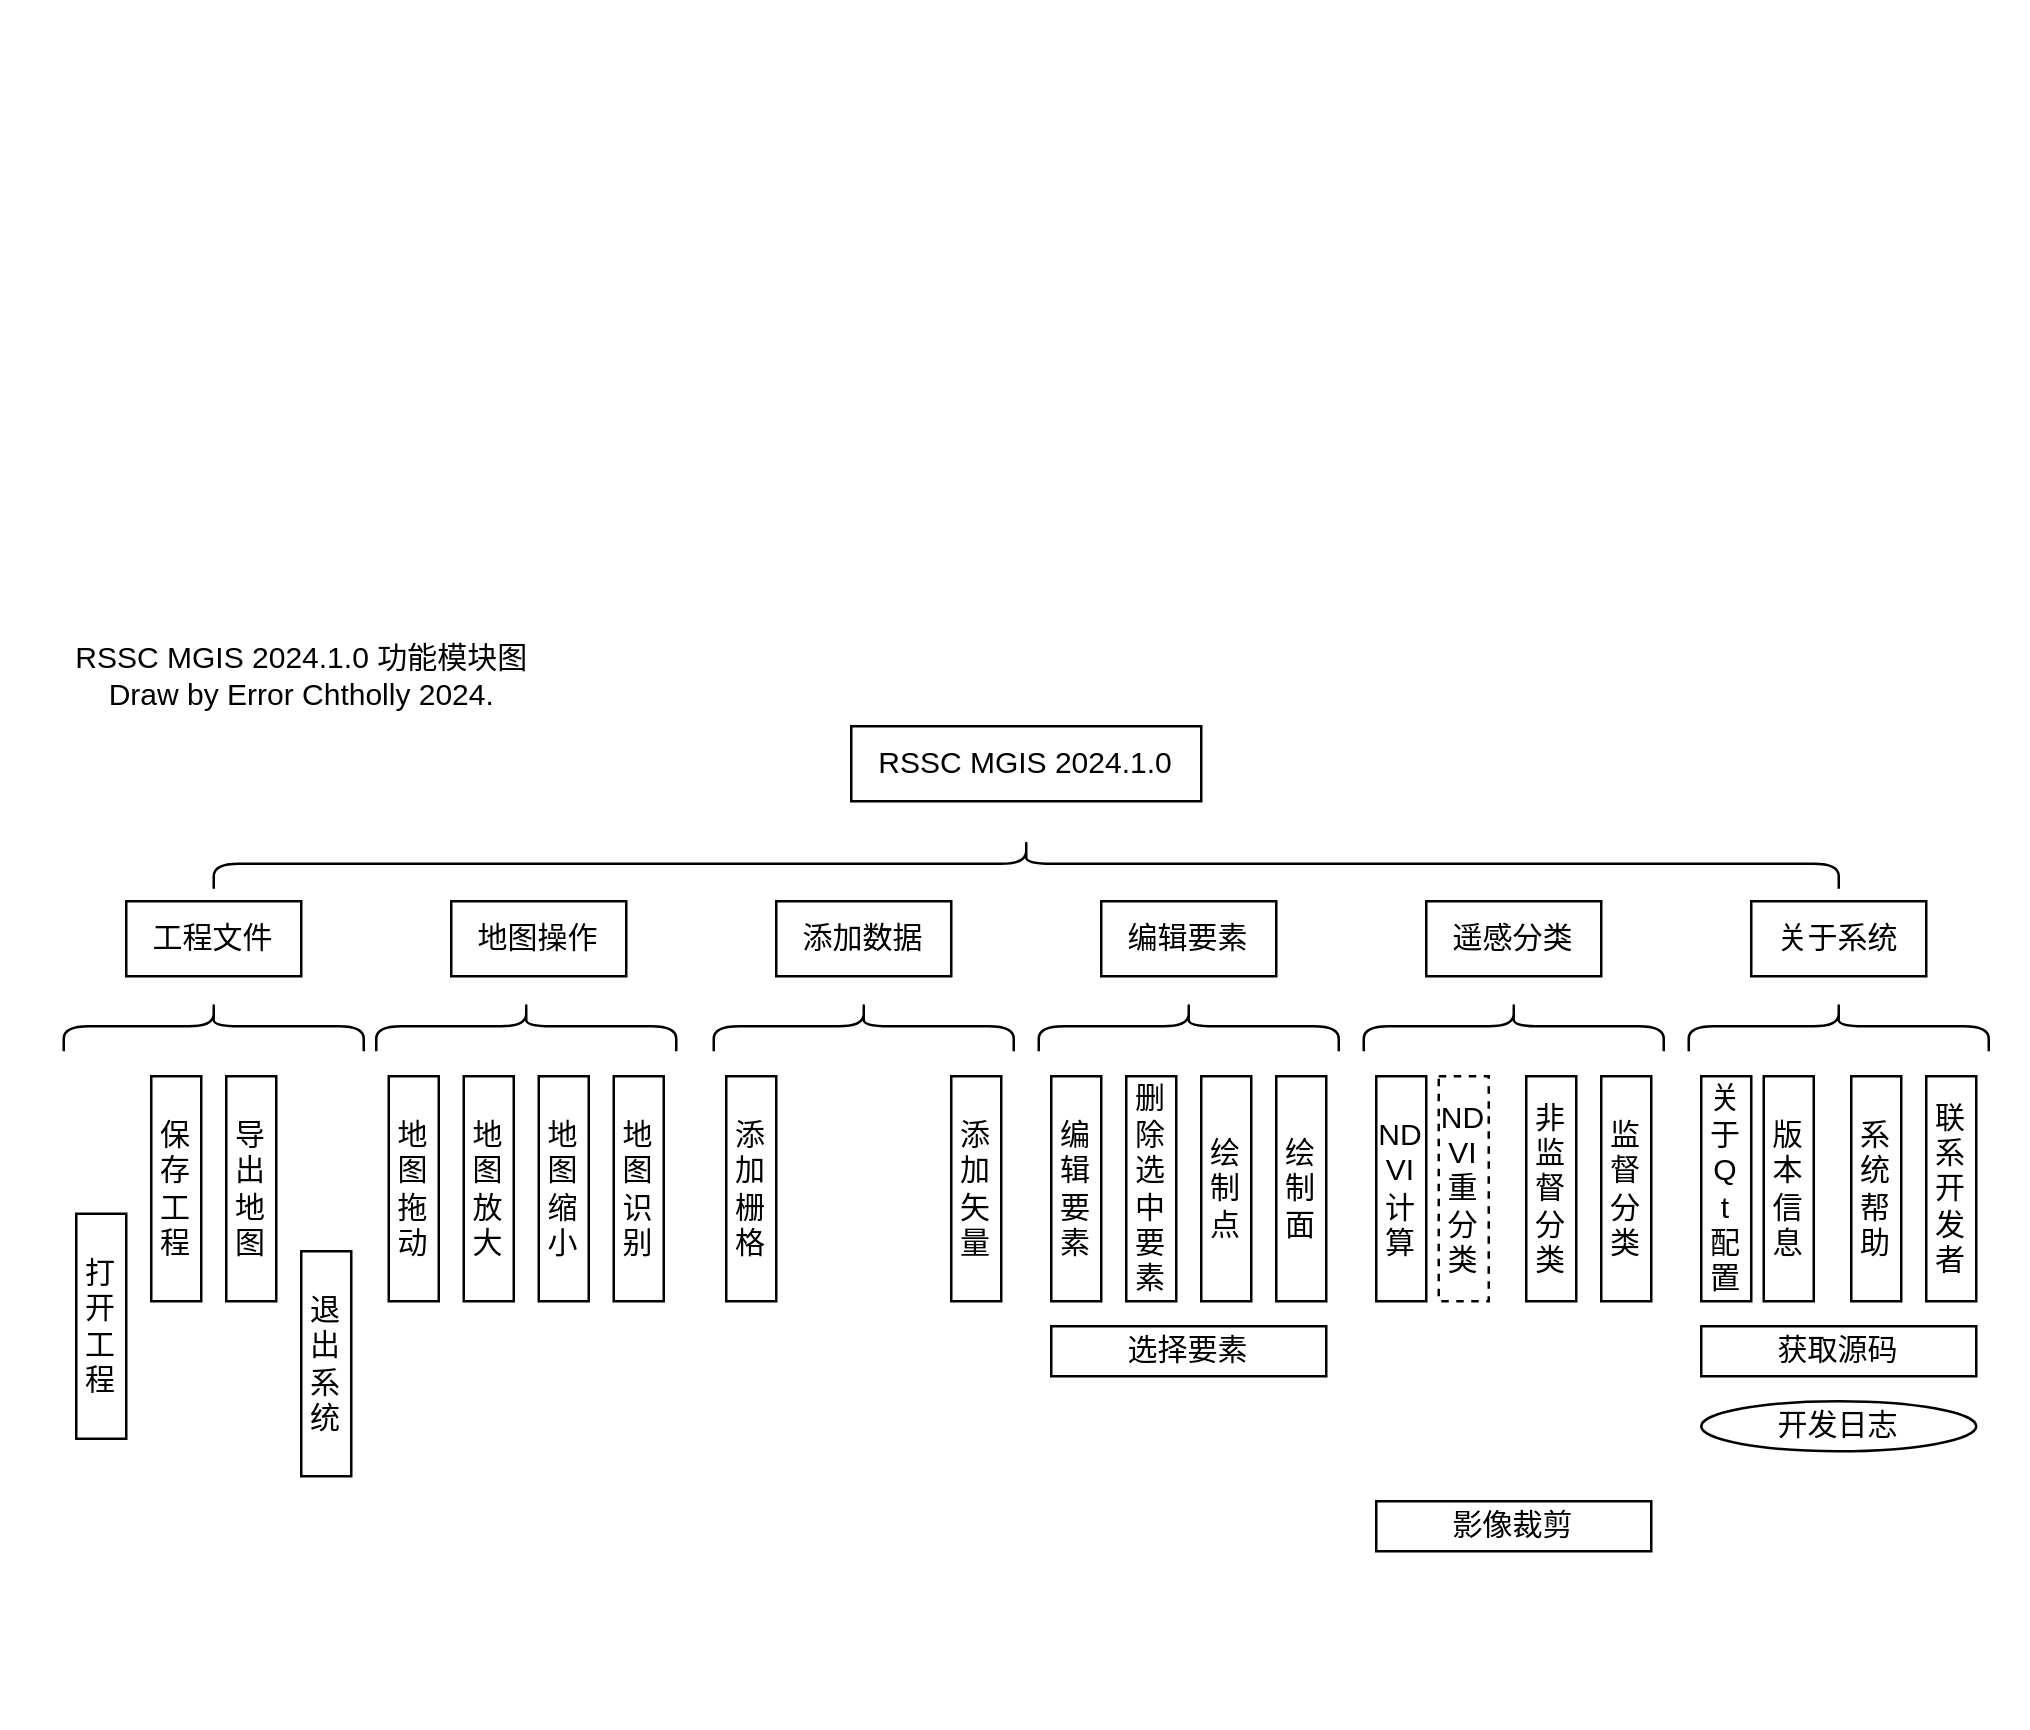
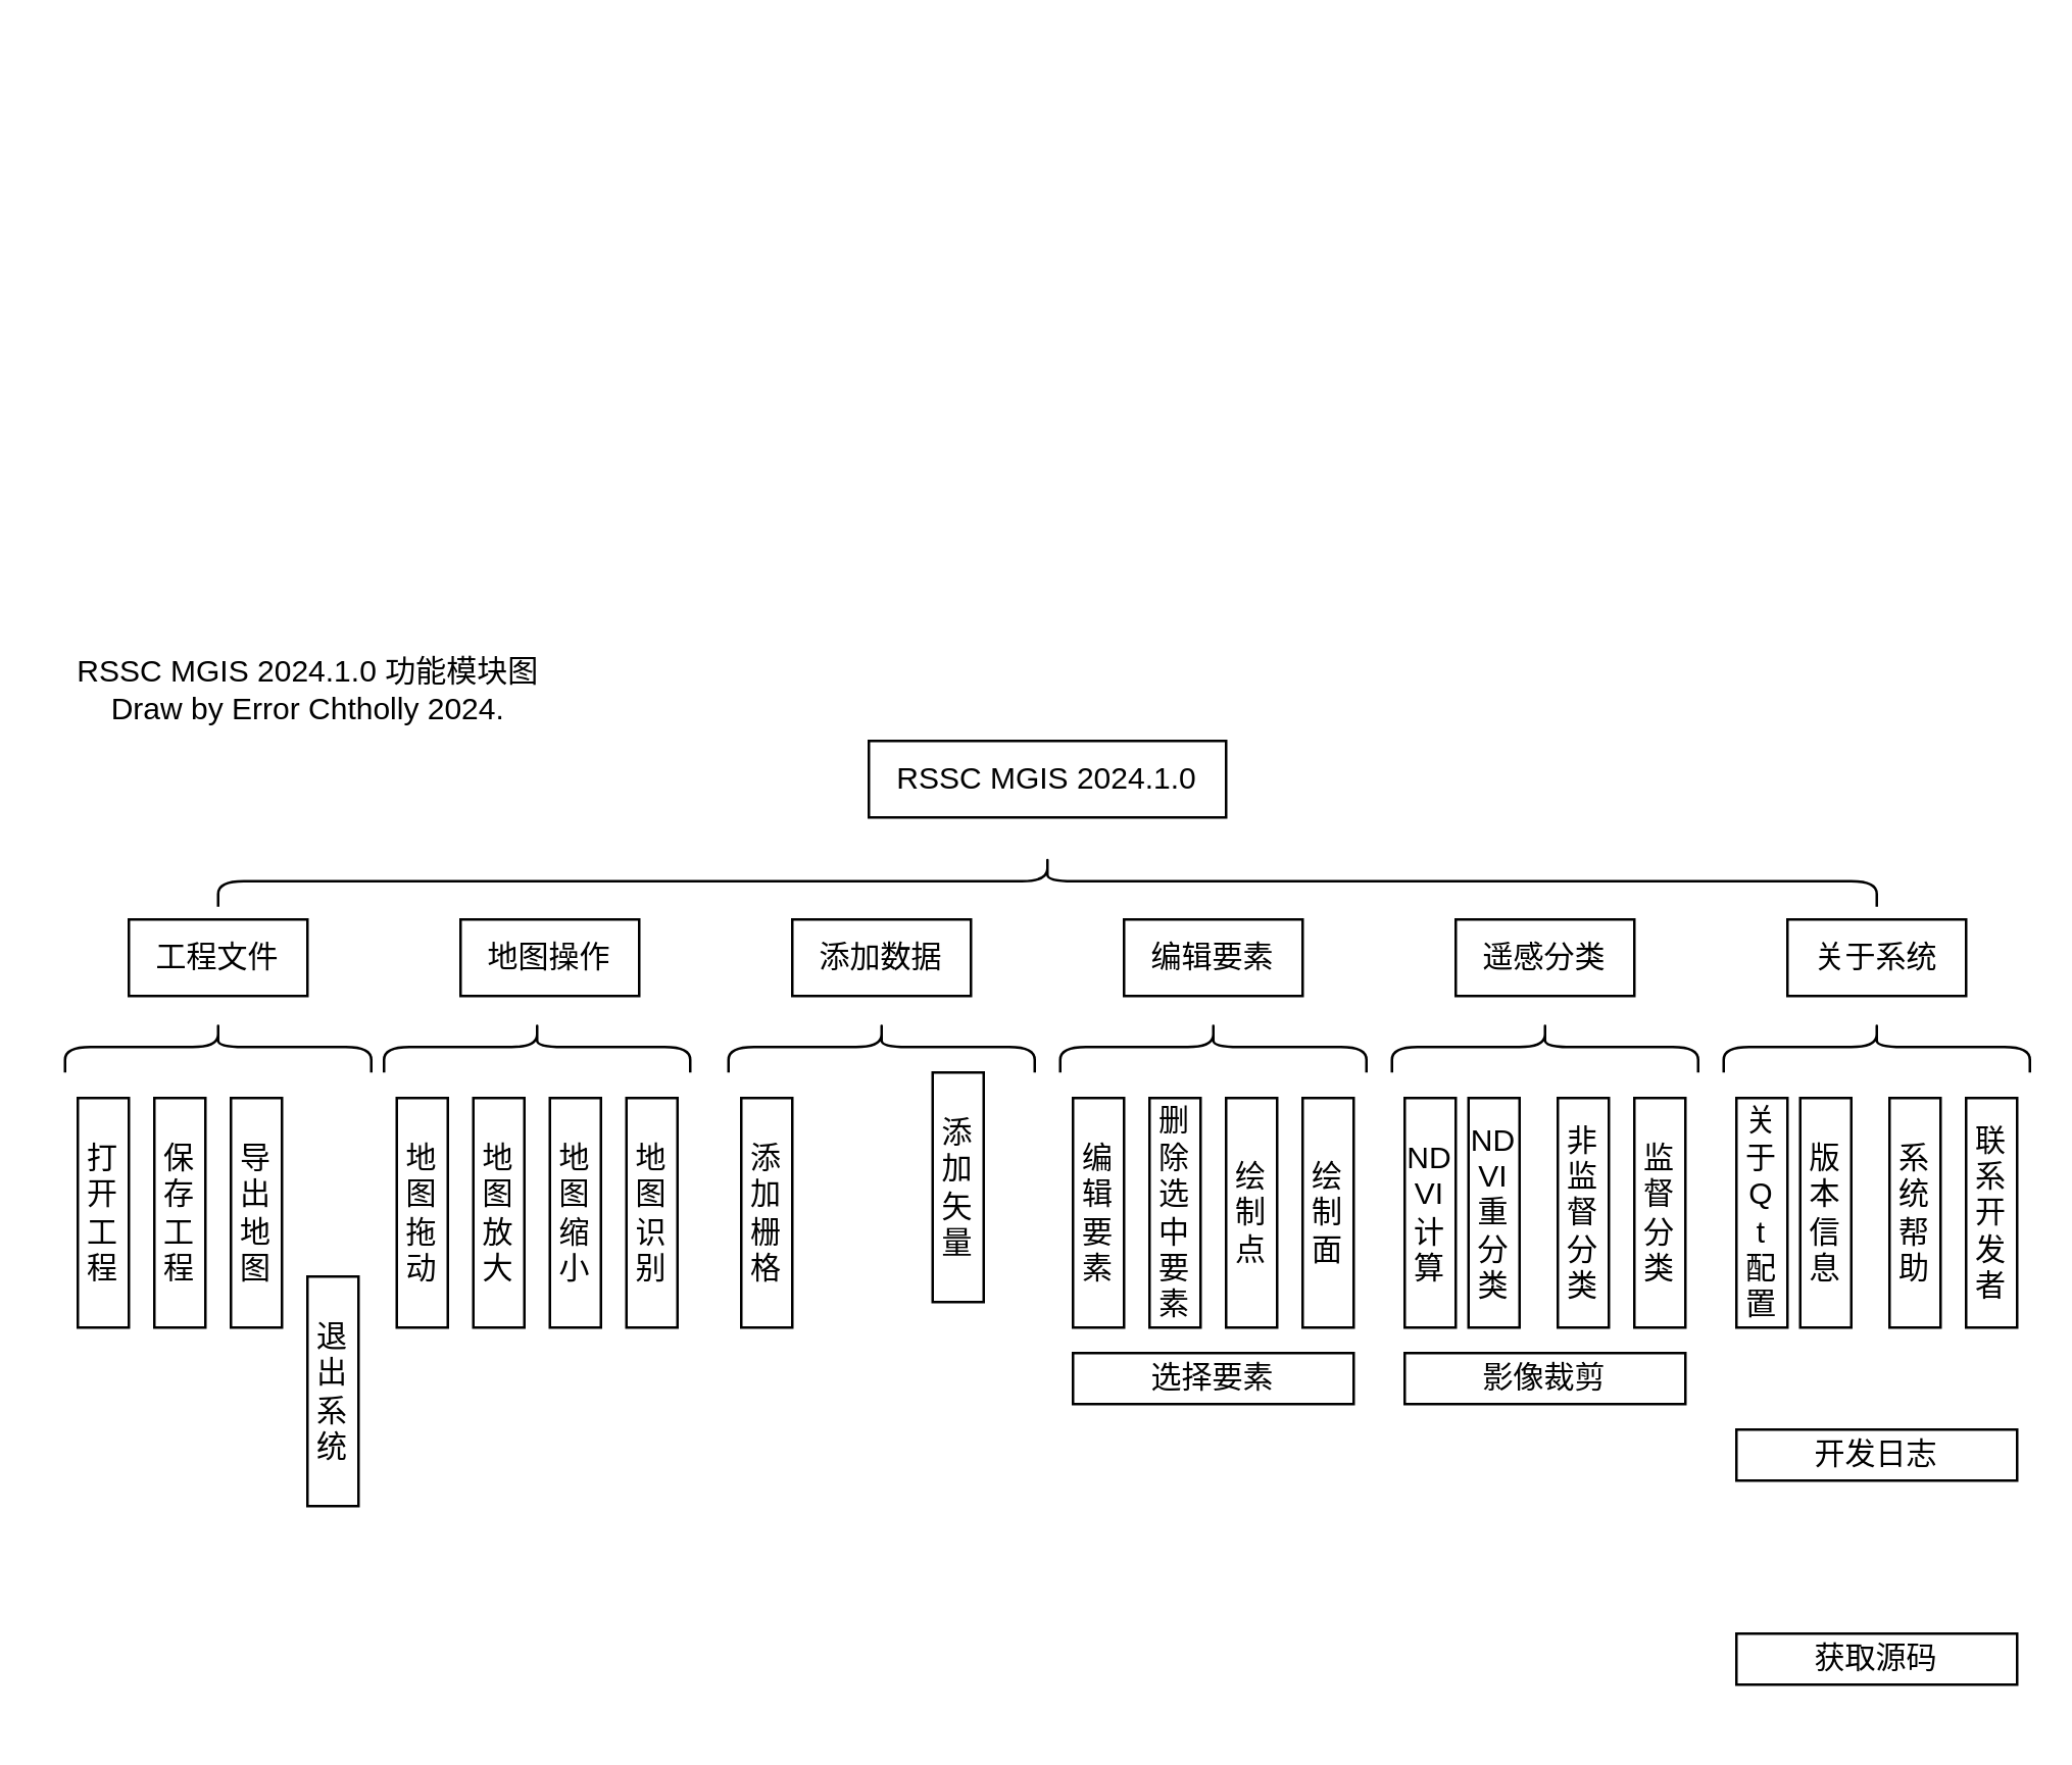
- <mxCell id="26" value="添加矢量" style="rounded=0;whiteSpace=wrap;html=1;" vertex="1" parent="1"><mxGeometry x="380" y="430" width="20" height="90" as="geometry" /></mxCell>
+ <mxCell id="26" value="添加矢量" style="rounded=0;whiteSpace=wrap;html=1;" vertex="1" parent="1"><mxGeometry x="365" y="420" width="20" height="90" as="geometry" /></mxCell>
- <mxCell id="32" value="ND&lt;div&gt;VI重分类&lt;/div&gt;" style="rounded=0;whiteSpace=wrap;html=1;dashed=1;" vertex="1" parent="1"><mxGeometry x="575" y="430" width="20" height="90" as="geometry" /></mxCell>
+ <mxCell id="32" value="ND&lt;div&gt;VI重分类&lt;/div&gt;" style="rounded=0;whiteSpace=wrap;html=1;" vertex="1" parent="1"><mxGeometry x="575" y="430" width="20" height="90" as="geometry" /></mxCell>
- <mxCell id="17" value="打开工程" style="rounded=0;whiteSpace=wrap;html=1;" vertex="1" parent="1"><mxGeometry x="30" y="485" width="20" height="90" as="geometry" /></mxCell>
+ <mxCell id="17" value="打开工程" style="rounded=0;whiteSpace=wrap;html=1;" vertex="1" parent="1"><mxGeometry x="30" y="430" width="20" height="90" as="geometry" /></mxCell>
- <mxCell id="41" value="获取源码" style="rounded=0;whiteSpace=wrap;html=1;" vertex="1" parent="1"><mxGeometry x="680" y="530" width="110" height="20" as="geometry" /></mxCell>
+ <mxCell id="41" value="获取源码" style="rounded=0;whiteSpace=wrap;html=1;" vertex="1" parent="1"><mxGeometry x="680" y="640" width="110" height="20" as="geometry" /></mxCell>
- <mxCell id="42" value="开发日志" style="ellipse;whiteSpace=wrap;html=1;" vertex="1" parent="1"><mxGeometry x="680" y="560" width="110" height="20" as="geometry" /></mxCell>
+ <mxCell id="42" value="开发日志" style="rounded=0;whiteSpace=wrap;html=1;" vertex="1" parent="1"><mxGeometry x="680" y="560" width="110" height="20" as="geometry" /></mxCell>
- <mxCell id="40" value="影像裁剪" style="rounded=0;whiteSpace=wrap;html=1;" vertex="1" parent="1"><mxGeometry x="550" y="600" width="110" height="20" as="geometry" /></mxCell>
+ <mxCell id="40" value="影像裁剪" style="rounded=0;whiteSpace=wrap;html=1;" vertex="1" parent="1"><mxGeometry x="550" y="530" width="110" height="20" as="geometry" /></mxCell>
